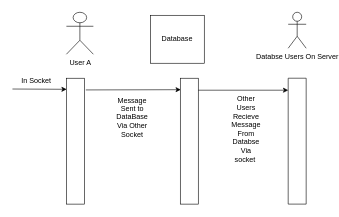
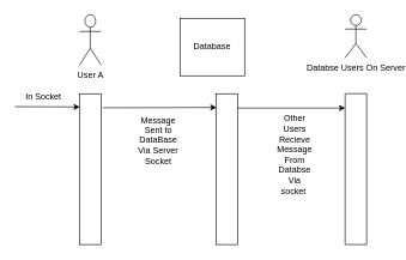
- <mxCell id="2" value="User A" style="shape=umlActor;verticalLabelPosition=bottom;verticalAlign=top;html=1;outlineConnect=0;" parent="1" vertex="1"><mxGeometry x="110" y="20" width="45" height="70" as="geometry" /></mxCell>
+ <mxCell id="2" value="User A" style="shape=umlActor;verticalLabelPosition=bottom;verticalAlign=top;html=1;outlineConnect=0;" parent="1" vertex="1"><mxGeometry x="110" y="20" width="30" height="70" as="geometry" /></mxCell>
- <mxCell id="9" value="Message Sent to DataBase Via Other Socket" style="text;html=1;strokeColor=none;fillColor=none;align=center;verticalAlign=middle;whiteSpace=wrap;rounded=0;" parent="1" vertex="1"><mxGeometry x="190" y="180" width="60" height="30" as="geometry" /></mxCell>
+ <mxCell id="9" value="Message Sent to DataBase Via Server Socket" style="text;html=1;strokeColor=none;fillColor=none;align=center;verticalAlign=middle;whiteSpace=wrap;rounded=0;" parent="1" vertex="1"><mxGeometry x="190" y="180" width="60" height="30" as="geometry" /></mxCell>
